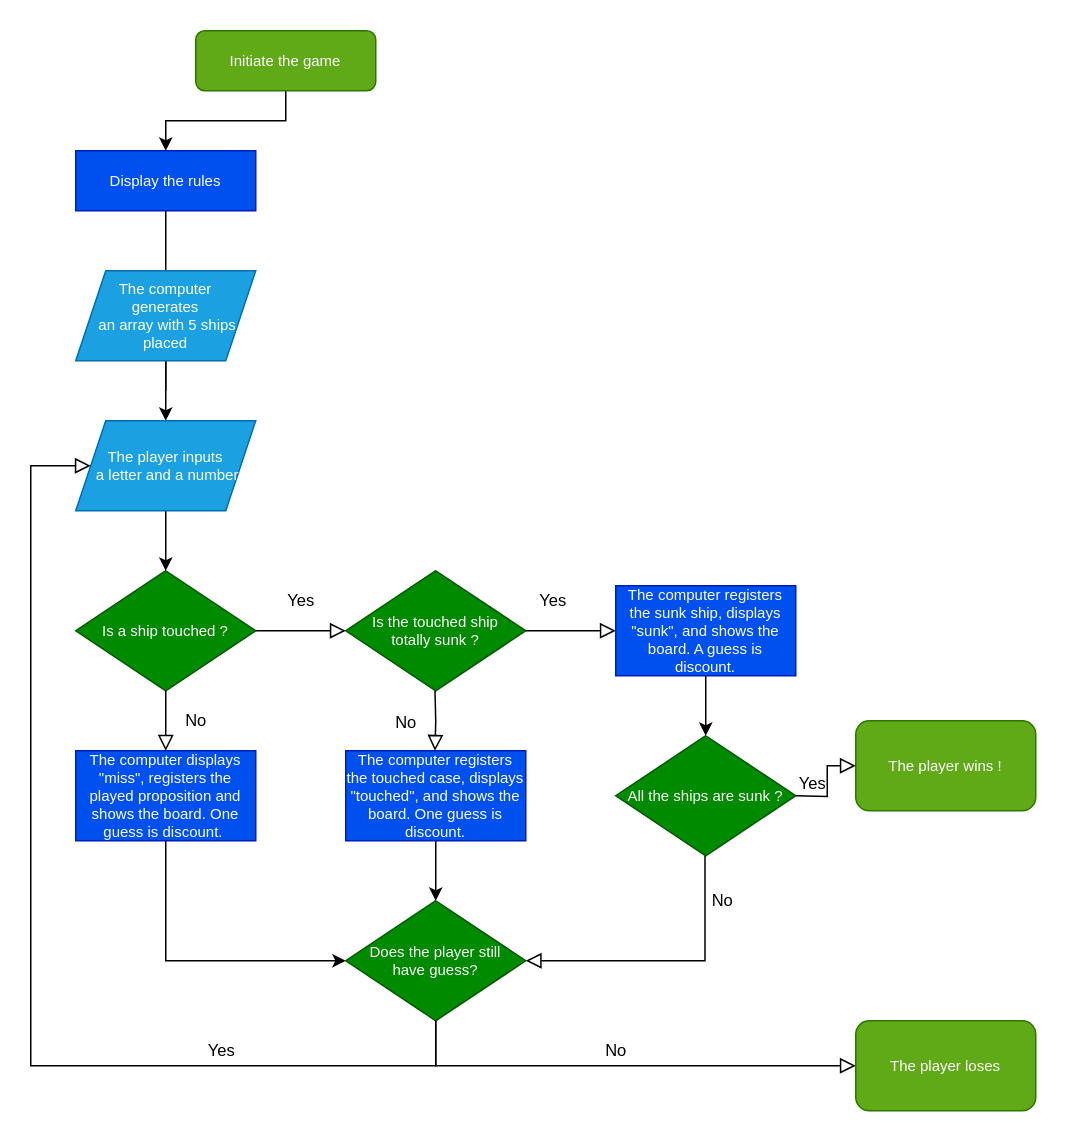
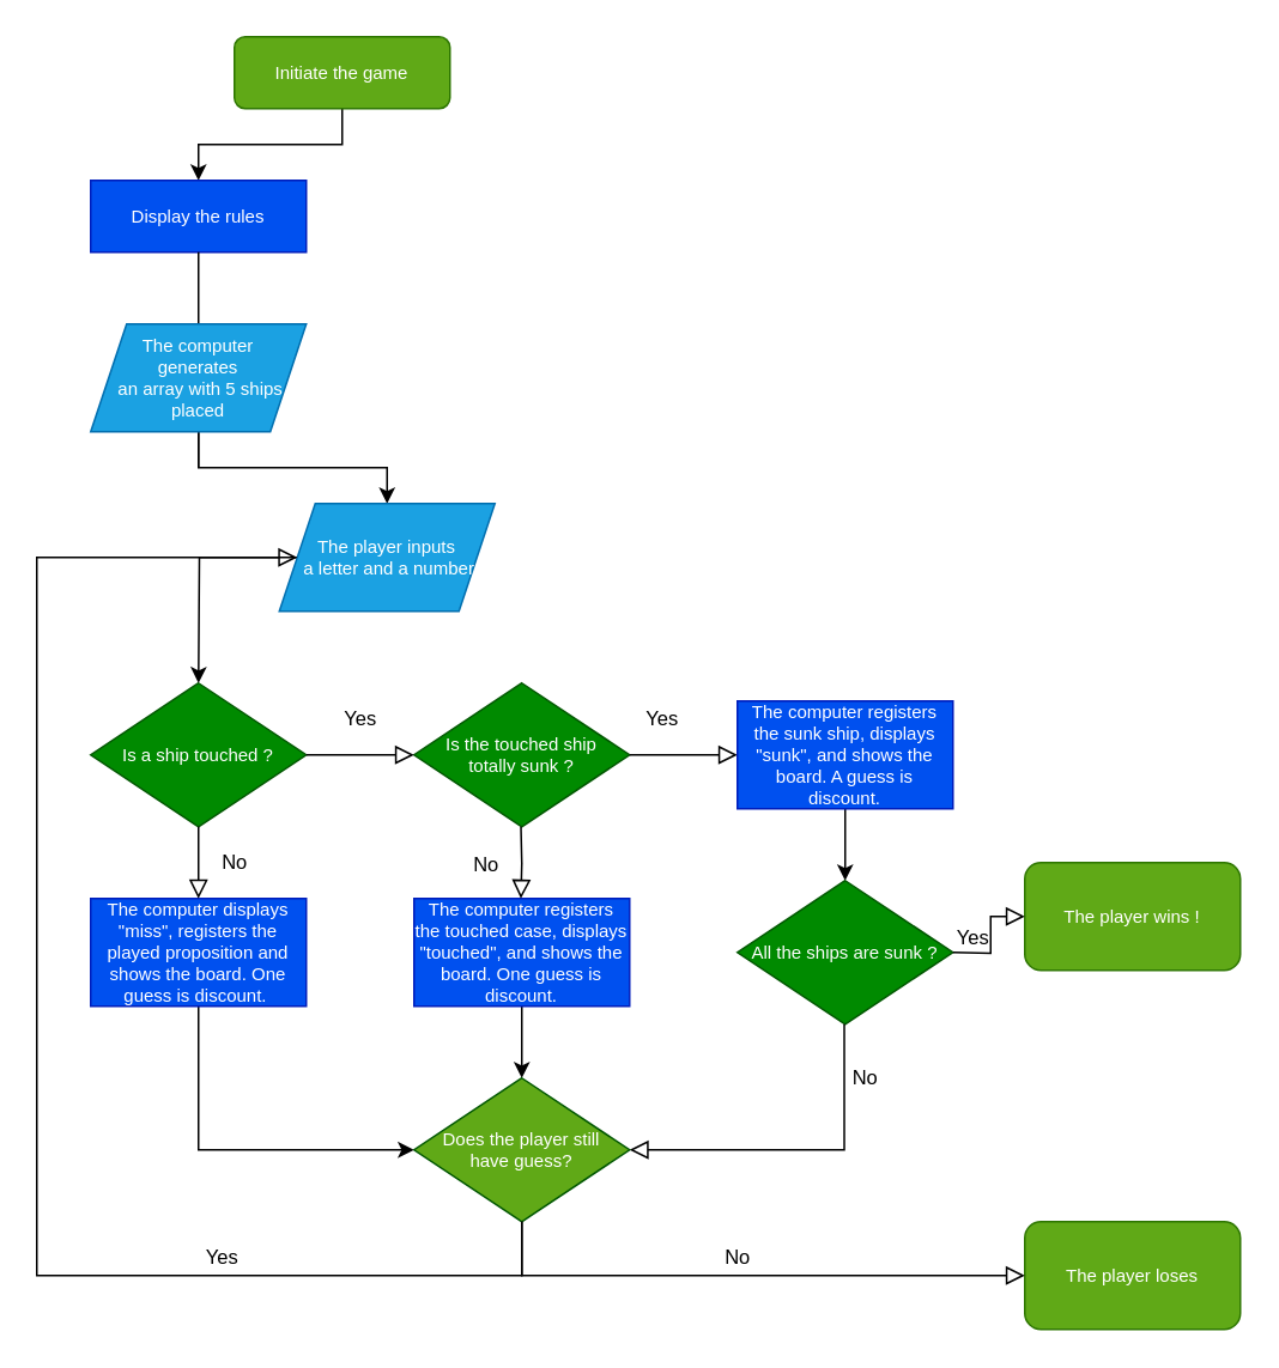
- <mxCell id="8" value="The player inputs&lt;br&gt;&amp;nbsp;a letter and a number" style="shape=parallelogram;perimeter=parallelogramPerimeter;whiteSpace=wrap;html=1;fixedSize=1;fontSize=10;fillColor=#1ba1e2;fontColor=#ffffff;strokeColor=#006EAF;" vertex="1" parent="1"><mxGeometry x="50" y="280" width="120" height="60" as="geometry" /></mxCell>
+ <mxCell id="8" value="The player inputs&lt;br&gt;&amp;nbsp;a letter and a number" style="shape=parallelogram;perimeter=parallelogramPerimeter;whiteSpace=wrap;html=1;fixedSize=1;fontSize=10;fillColor=#1ba1e2;fontColor=#ffffff;strokeColor=#006EAF;" vertex="1" parent="1"><mxGeometry x="155" y="280" width="120" height="60" as="geometry" /></mxCell>
- <mxCell id="26" value="Does the player still &lt;br&gt;have guess?" style="rhombus;whiteSpace=wrap;html=1;fontSize=10;fillColor=#008a00;fontColor=#ffffff;strokeColor=#005700;" vertex="1" parent="1"><mxGeometry x="230" y="600" width="120" height="80" as="geometry" /></mxCell>
+ <mxCell id="26" value="Does the player still &lt;br&gt;have guess?" style="rhombus;whiteSpace=wrap;html=1;fontSize=10;fillColor=#60a917;fontColor=#ffffff;strokeColor=#005700;" vertex="1" parent="1"><mxGeometry x="230" y="600" width="120" height="80" as="geometry" /></mxCell>
